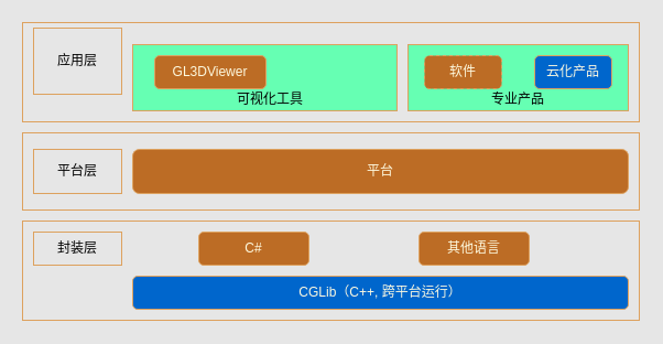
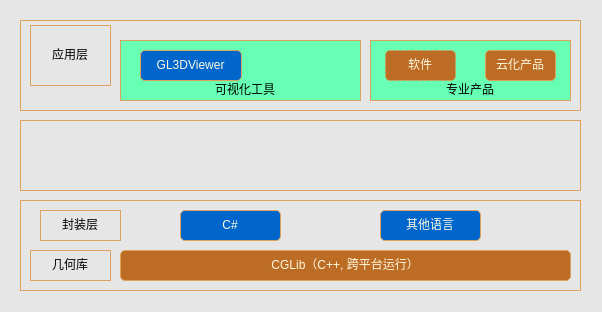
- <mxCell id="10" value="GL3DViewer" style="rounded=1;whiteSpace=wrap;html=1;strokeColor=#DDA15E;fontColor=#FEFAE0;fillColor=#bc6c25;" vertex="1" parent="1"><mxGeometry x="140" y="50" width="101" height="30" as="geometry" /></mxCell>
+ <mxCell id="10" value="GL3DViewer" style="rounded=1;whiteSpace=wrap;html=1;strokeColor=#DDA15E;fontColor=#FEFAE0;fillColor=#0066CC;" vertex="1" parent="1"><mxGeometry x="140" y="50" width="101" height="30" as="geometry" /></mxCell>
- <mxCell id="13" value="云化产品" style="rounded=1;whiteSpace=wrap;html=1;sketch=0;fillColor=#0066cc;strokeColor=#DDA15E;fontColor=#FEFAE0;" vertex="1" parent="1"><mxGeometry x="485" y="50" width="70" height="30" as="geometry" /></mxCell>
+ <mxCell id="13" value="云化产品" style="rounded=1;whiteSpace=wrap;html=1;sketch=0;fillColor=#BC6C25;strokeColor=#DDA15E;fontColor=#FEFAE0;" vertex="1" parent="1"><mxGeometry x="485" y="50" width="70" height="30" as="geometry" /></mxCell>
- <mxCell id="15" value="平台层" style="rounded=0;whiteSpace=wrap;html=1;sketch=0;strokeColor=#DDA15E;fillColor=none;" vertex="1" parent="1"><mxGeometry x="30" y="135" width="80" height="40" as="geometry" /></mxCell>
- <mxCell id="11" value="平台" style="rounded=1;whiteSpace=wrap;html=1;sketch=0;fillColor=#BC6C25;strokeColor=#DDA15E;fontColor=#FEFAE0;" vertex="1" parent="1"><mxGeometry x="120" y="135" width="450" height="40" as="geometry" /></mxCell>
- <mxCell id="14" value="封装层" style="rounded=0;whiteSpace=wrap;html=1;sketch=0;strokeColor=#DDA15E;fillColor=none;" vertex="1" parent="1"><mxGeometry x="30" y="210" width="80" height="30" as="geometry" /></mxCell>
+ <mxCell id="14" value="封装层" style="rounded=0;whiteSpace=wrap;html=1;sketch=0;strokeColor=#DDA15E;fillColor=none;" vertex="1" parent="1"><mxGeometry x="40" y="210" width="80" height="30" as="geometry" /></mxCell>
- <mxCell id="9" value="C#" style="rounded=1;whiteSpace=wrap;html=1;strokeColor=#DDA15E;fontColor=#FEFAE0;fillColor=#bc6c25;" vertex="1" parent="1"><mxGeometry x="180" y="210" width="100" height="30" as="geometry" /></mxCell>
+ <mxCell id="9" value="C#" style="rounded=1;whiteSpace=wrap;html=1;strokeColor=#DDA15E;fontColor=#FEFAE0;fillColor=#0066CC;" vertex="1" parent="1"><mxGeometry x="180" y="210" width="100" height="30" as="geometry" /></mxCell>
- <mxCell id="19" value="其他语言" style="rounded=1;whiteSpace=wrap;html=1;fillColor=#BC6C25;strokeColor=#DDA15E;fontColor=#FEFAE0;" vertex="1" parent="1"><mxGeometry x="380" y="210" width="100" height="30" as="geometry" /></mxCell>
+ <mxCell id="19" value="其他语言" style="rounded=1;whiteSpace=wrap;html=1;fillColor=#0066cc;strokeColor=#DDA15E;fontColor=#FEFAE0;" vertex="1" parent="1"><mxGeometry x="380" y="210" width="100" height="30" as="geometry" /></mxCell>
+ <mxCell id="7" value="几何库" style="rounded=0;whiteSpace=wrap;html=1;sketch=0;strokeColor=#DDA15E;fillColor=none;" vertex="1" parent="1"><mxGeometry x="30" y="250" width="80" height="30" as="geometry" /></mxCell>
- <mxCell id="8" value="CGLib（C++, 跨平台运行）" style="rounded=1;whiteSpace=wrap;html=1;strokeColor=#DDA15E;fontColor=#FEFAE0;fillColor=#0066CC;" vertex="1" parent="1"><mxGeometry x="120" y="250" width="450" height="30" as="geometry" /></mxCell>
+ <mxCell id="8" value="CGLib（C++, 跨平台运行）" style="rounded=1;whiteSpace=wrap;html=1;strokeColor=#DDA15E;fontColor=#FEFAE0;fillColor=#bc6c25;" vertex="1" parent="1"><mxGeometry x="120" y="250" width="450" height="30" as="geometry" /></mxCell>
